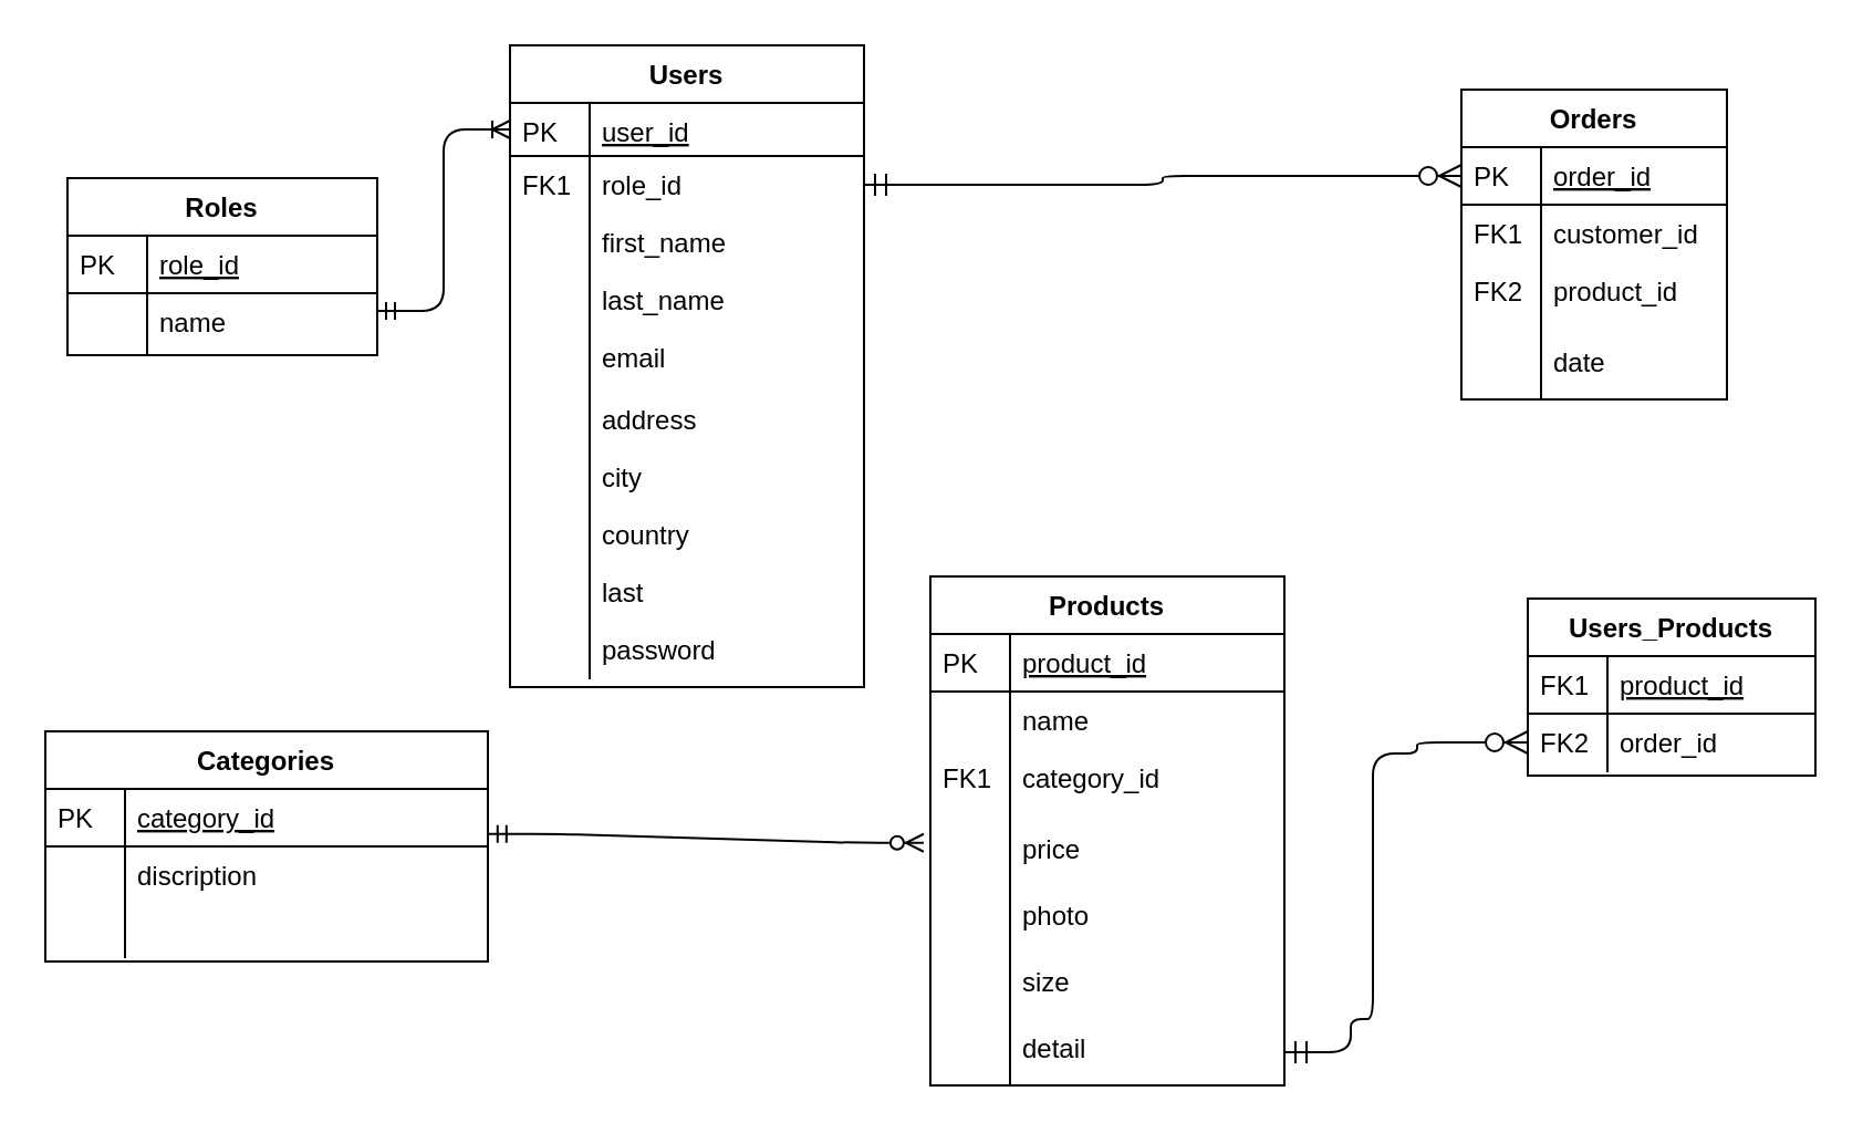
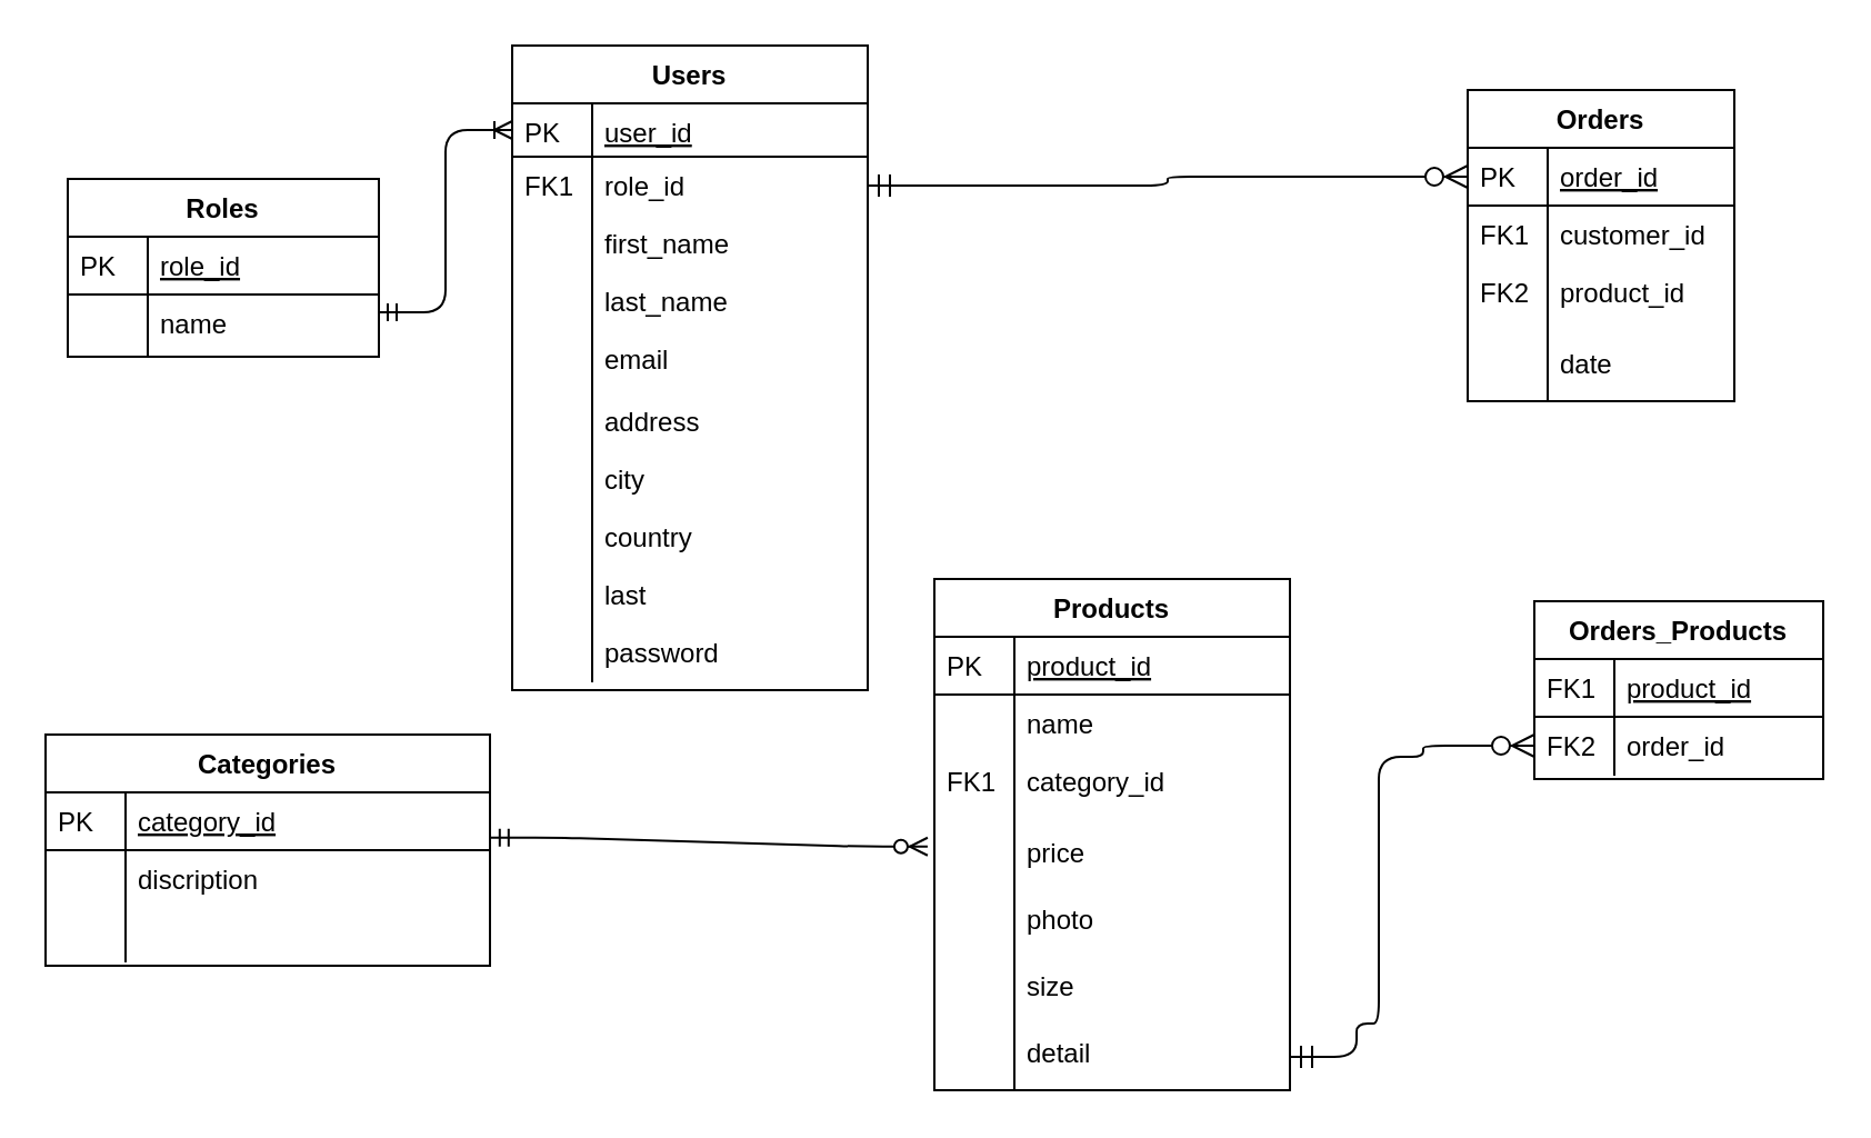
- <mxCell id="64" value="Users_Products" style="swimlane;fontStyle=1;childLayout=stackLayout;horizontal=1;startSize=26;horizontalStack=0;resizeParent=1;resizeLast=0;collapsible=1;marginBottom=0;rounded=0;shadow=0;strokeWidth=1;" parent="1" vertex="1"><mxGeometry x="690" y="270" width="130" height="80" as="geometry"><mxRectangle x="260" y="270" width="160" height="26" as="alternateBounds" /></mxGeometry></mxCell>
+ <mxCell id="64" value="Orders_Products" style="swimlane;fontStyle=1;childLayout=stackLayout;horizontal=1;startSize=26;horizontalStack=0;resizeParent=1;resizeLast=0;collapsible=1;marginBottom=0;rounded=0;shadow=0;strokeWidth=1;" parent="1" vertex="1"><mxGeometry x="690" y="270" width="130" height="80" as="geometry"><mxRectangle x="260" y="270" width="160" height="26" as="alternateBounds" /></mxGeometry></mxCell>
